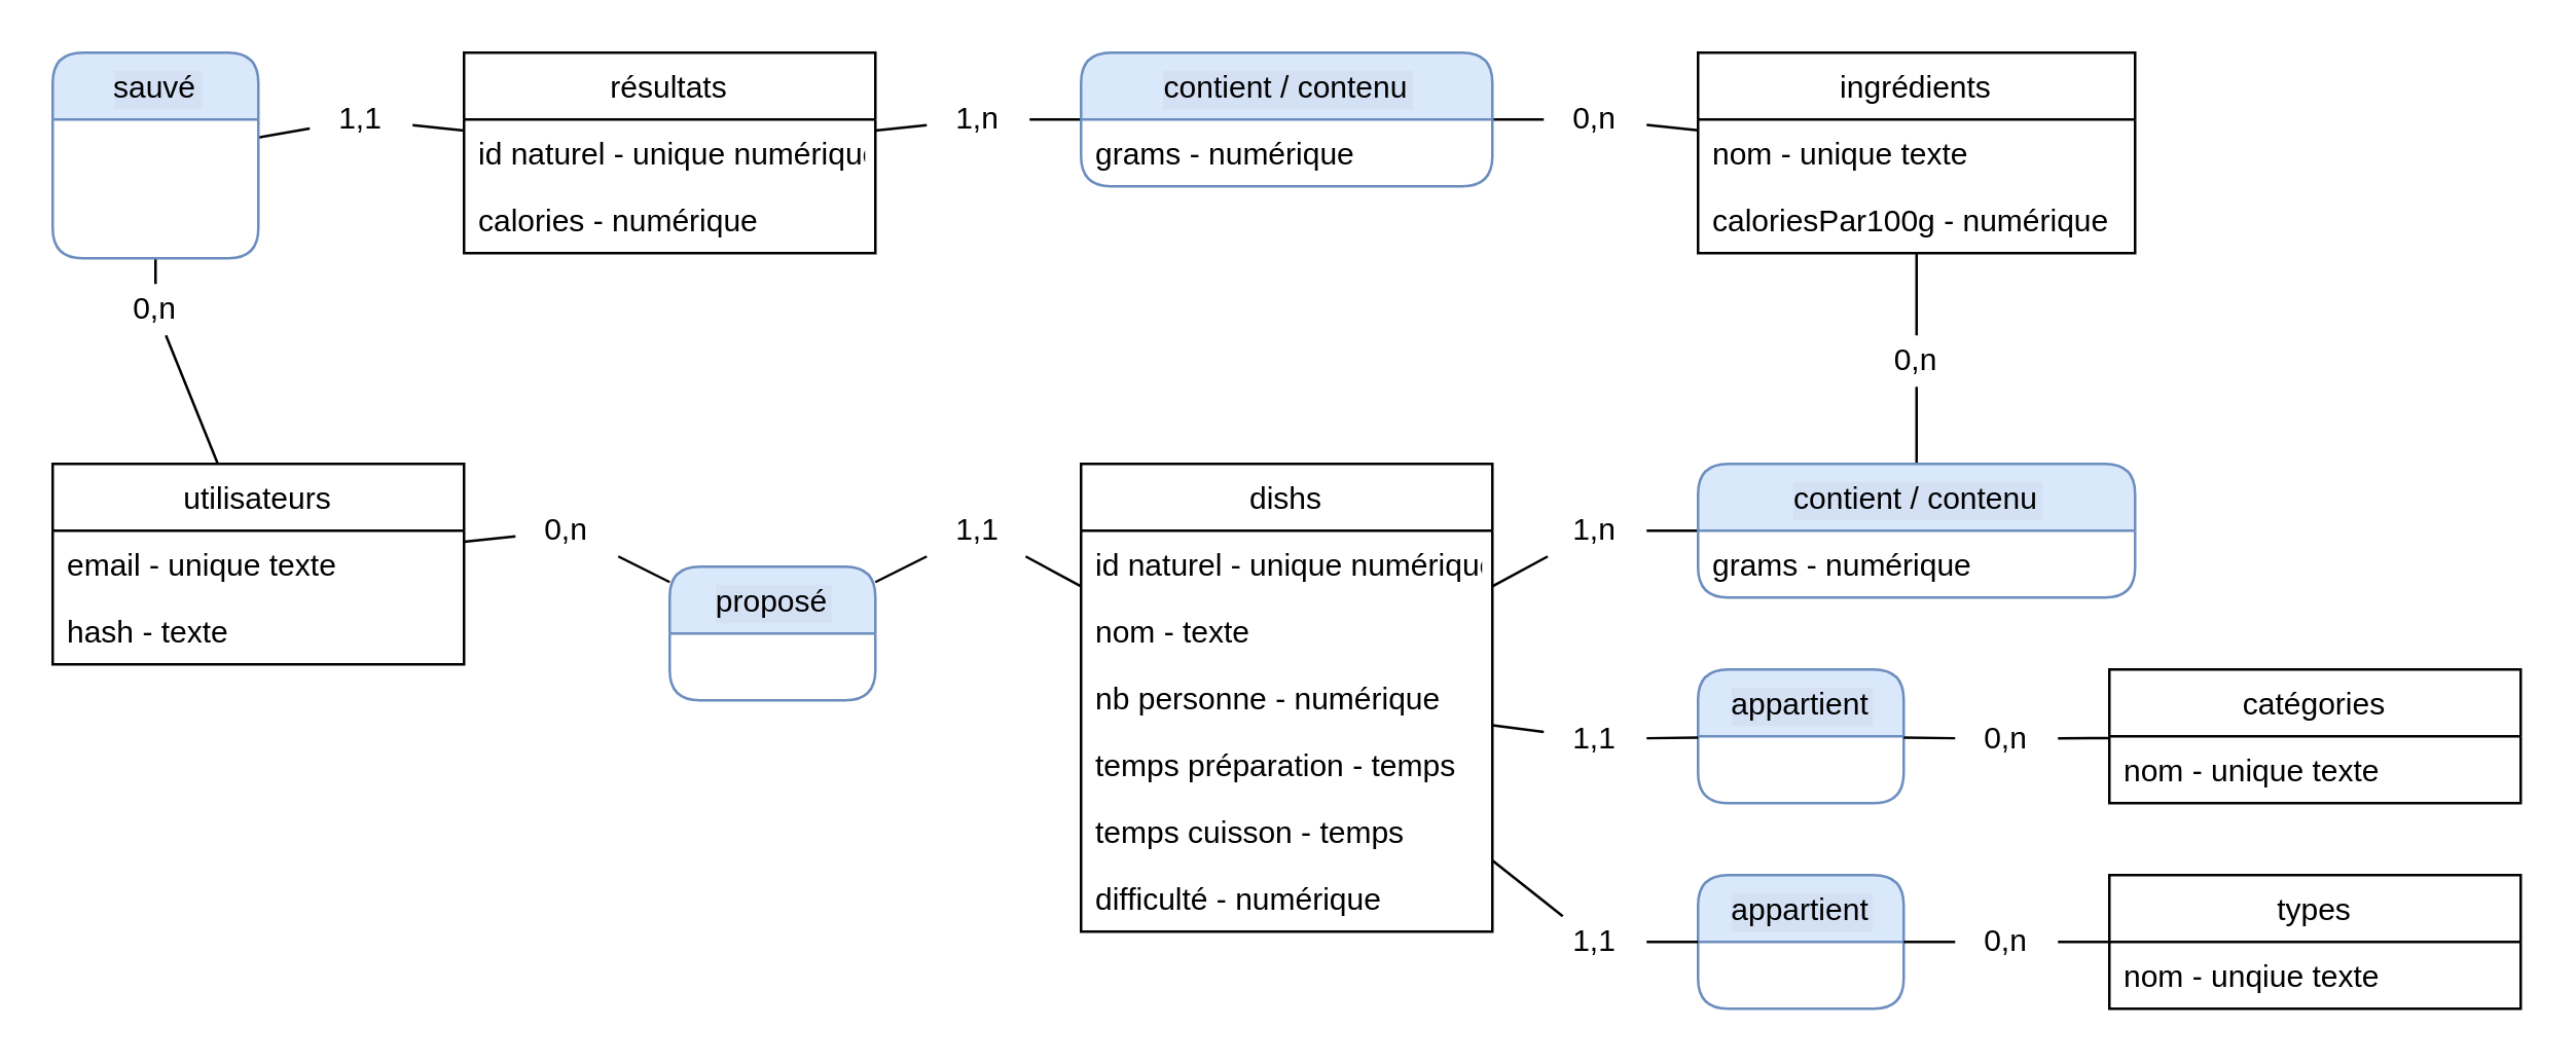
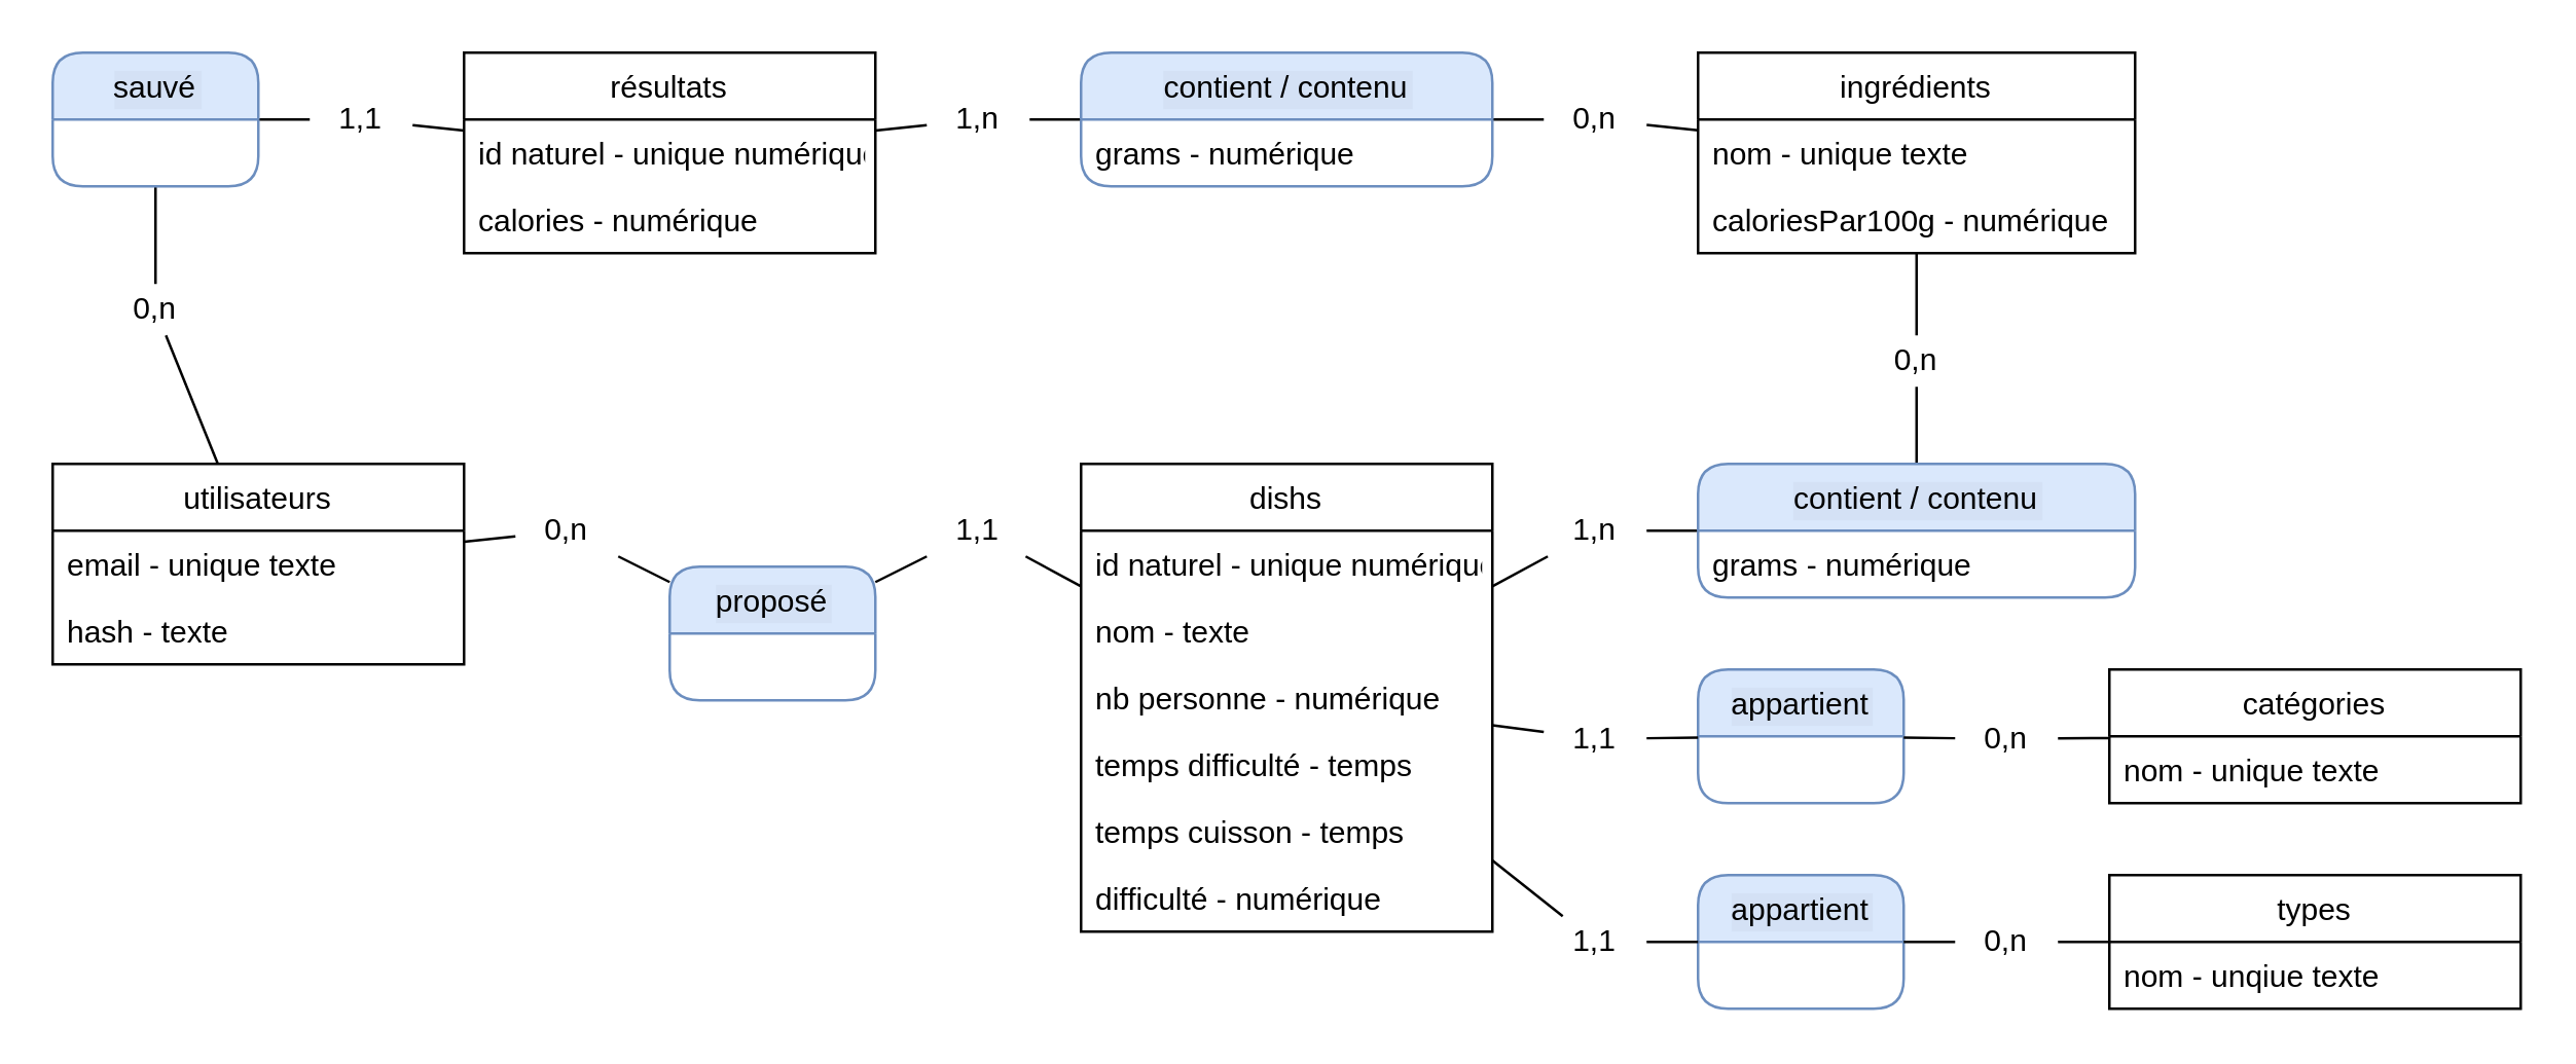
- <mxCell id="64" value="sauvé" style="swimlane;fontStyle=0;childLayout=stackLayout;horizontal=1;startSize=26;horizontalStack=0;resizeParent=1;resizeParentMax=0;resizeLast=0;collapsible=1;marginBottom=0;rounded=1;labelBackgroundColor=#D4E1F5;fillColor=#dae8fc;strokeColor=#6c8ebf;" parent="1" vertex="1"><mxGeometry x="20" y="20" width="80" height="80" as="geometry" /></mxCell>
+ <mxCell id="64" value="sauvé" style="swimlane;fontStyle=0;childLayout=stackLayout;horizontal=1;startSize=26;horizontalStack=0;resizeParent=1;resizeParentMax=0;resizeLast=0;collapsible=1;marginBottom=0;rounded=1;labelBackgroundColor=#D4E1F5;fillColor=#dae8fc;strokeColor=#6c8ebf;" parent="1" vertex="1"><mxGeometry x="20" width="80" height="52" as="geometry" y="20" /></mxCell>
- <mxCell id="15" value="temps préparation - temps" style="text;strokeColor=none;fillColor=none;align=left;verticalAlign=top;spacingLeft=4;spacingRight=4;overflow=hidden;rotatable=0;points=[[0,0.5],[1,0.5]];portConstraint=eastwest;" parent="11" vertex="1"><mxGeometry y="104" width="160" height="26" as="geometry" /></mxCell>
+ <mxCell id="15" value="temps difficulté - temps" style="text;strokeColor=none;fillColor=none;align=left;verticalAlign=top;spacingLeft=4;spacingRight=4;overflow=hidden;rotatable=0;points=[[0,0.5],[1,0.5]];portConstraint=eastwest;" parent="11" vertex="1"><mxGeometry y="104" width="160" height="26" as="geometry" /></mxCell>
